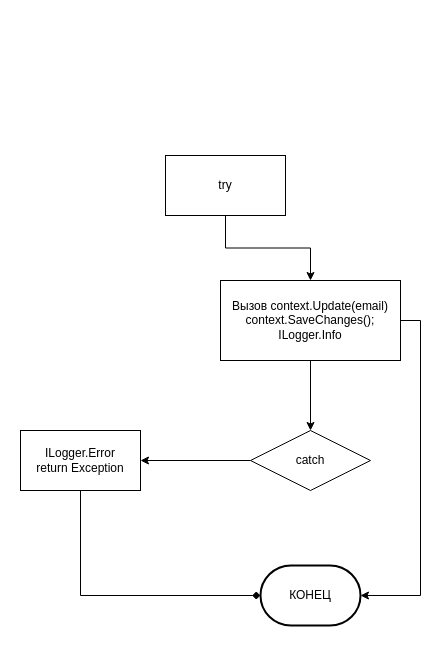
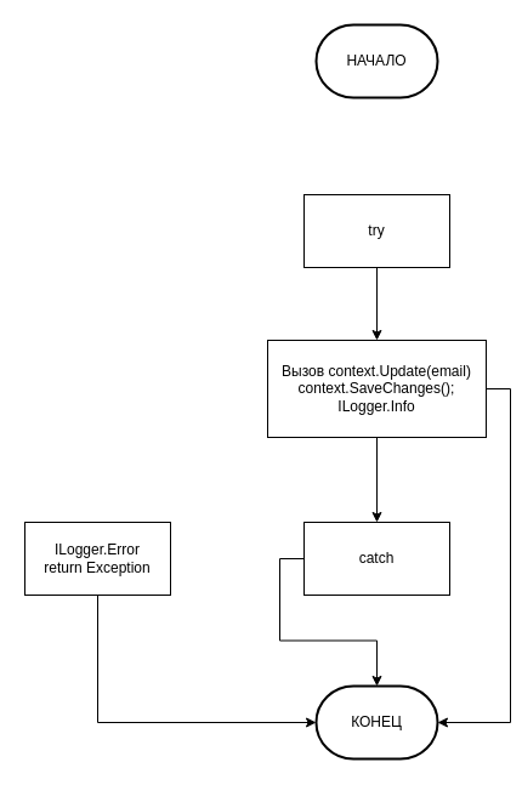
+ <mxCell id="2" value="НАЧАЛО" style="strokeWidth=2;html=1;shape=mxgraph.flowchart.terminator;whiteSpace=wrap;" vertex="1" parent="1"><mxGeometry x="260" y="20" width="100" height="60" as="geometry" /></mxCell>
- <mxCell id="4" value="try" style="rounded=0;whiteSpace=wrap;html=1;" vertex="1" parent="1"><mxGeometry x="165" y="155" width="120" height="60" as="geometry" /></mxCell>
+ <mxCell id="4" value="try" style="rounded=0;whiteSpace=wrap;html=1;" vertex="1" parent="1"><mxGeometry x="250" y="160" width="120" height="60" as="geometry" /></mxCell>
- <mxCell id="8" style="edgeStyle=orthogonalEdgeStyle;rounded=0;orthogonalLoop=1;jettySize=auto;html=1;exitX=0;exitY=0.5;exitDx=0;exitDy=0;" edge="1" parent="1" source="9" target="11"><mxGeometry relative="1" as="geometry" /></mxCell>
+ <mxCell id="8" style="edgeStyle=orthogonalEdgeStyle;rounded=0;orthogonalLoop=1;jettySize=auto;html=1;exitX=0;exitY=0.5;exitDx=0;exitDy=0;" edge="1" parent="1" source="9" target="12"><mxGeometry relative="1" as="geometry" /></mxCell>
- <mxCell id="9" value="catch" style="rhombus;whiteSpace=wrap;html=1;" vertex="1" parent="1"><mxGeometry x="250" y="430" width="120" height="60" as="geometry" /></mxCell>
+ <mxCell id="9" value="catch" style="rounded=0;whiteSpace=wrap;html=1;" vertex="1" parent="1"><mxGeometry x="250" y="430" width="120" height="60" as="geometry" /></mxCell>
- <mxCell id="10" style="edgeStyle=orthogonalEdgeStyle;rounded=0;orthogonalLoop=1;jettySize=auto;html=1;exitX=0.5;exitY=1;exitDx=0;exitDy=0;entryX=0;entryY=0.5;entryDx=0;entryDy=0;entryPerimeter=0;endArrow=diamond;" edge="1" parent="1" source="11" target="12"><mxGeometry relative="1" as="geometry" /></mxCell>
+ <mxCell id="10" style="edgeStyle=orthogonalEdgeStyle;rounded=0;orthogonalLoop=1;jettySize=auto;html=1;exitX=0.5;exitY=1;exitDx=0;exitDy=0;entryX=0;entryY=0.5;entryDx=0;entryDy=0;entryPerimeter=0;" edge="1" parent="1" source="11" target="12"><mxGeometry relative="1" as="geometry" /></mxCell>
